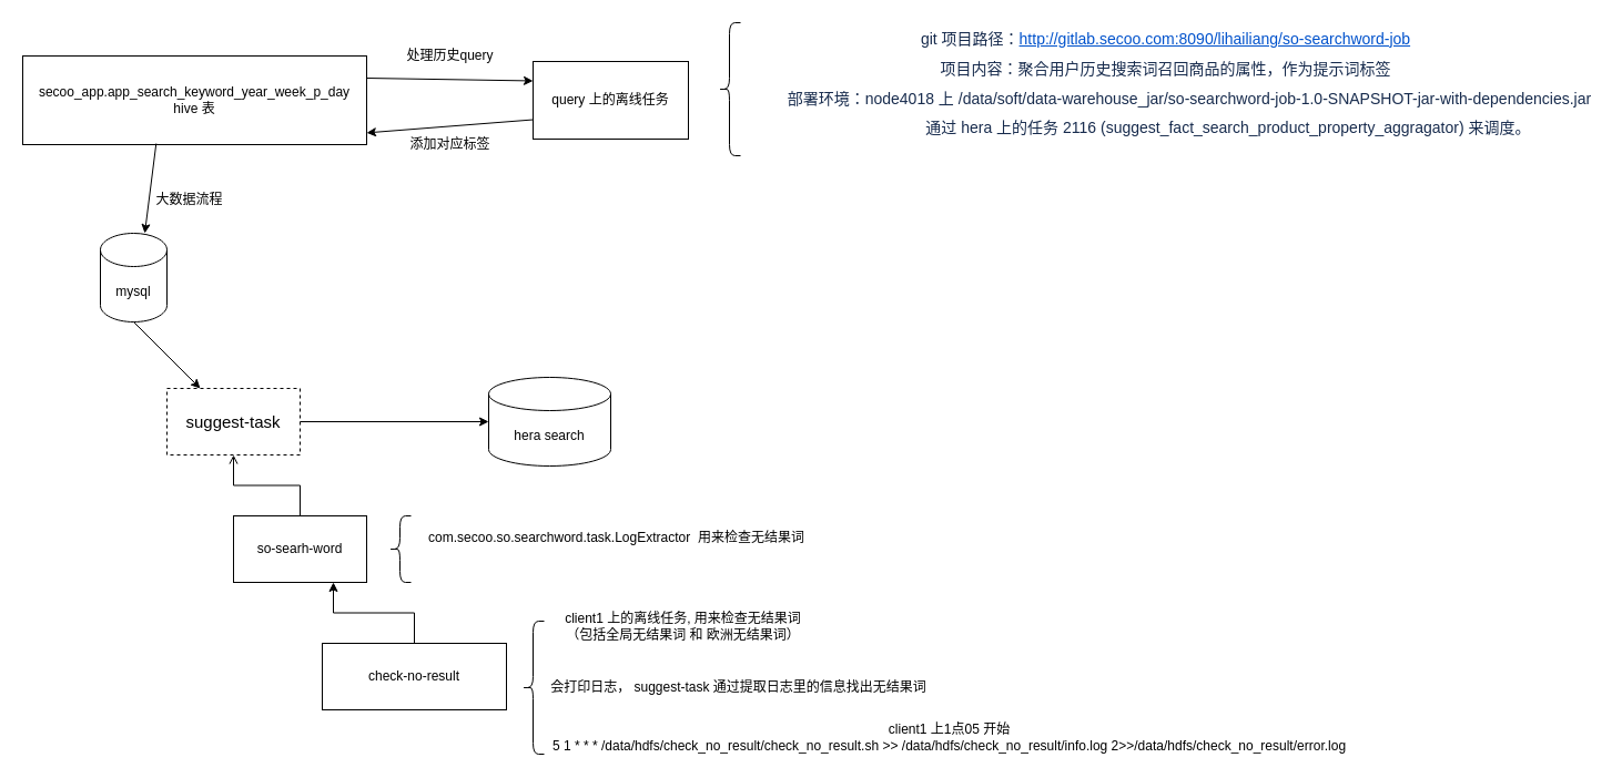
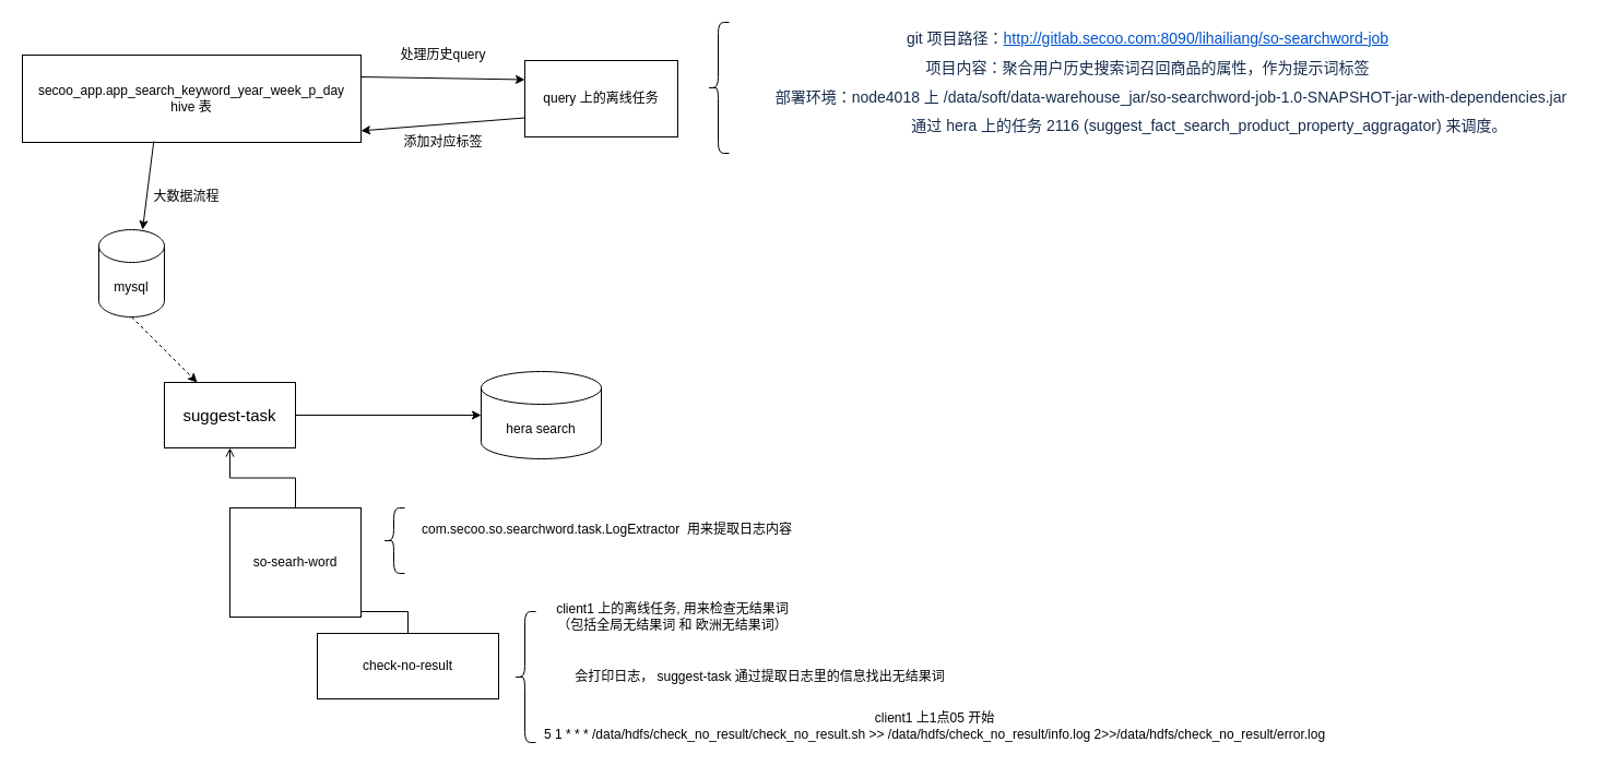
- <mxCell id="14" value="" style="endArrow=classic;html=1;exitX=0.5;exitY=1;exitDx=0;exitDy=0;exitPerimeter=0;entryX=0.25;entryY=0;entryDx=0;entryDy=0;" edge="1" parent="1" source="11" target="13"><mxGeometry width="50" height="50" relative="1" as="geometry"><mxPoint x="120" y="350" as="sourcePoint" /><mxPoint x="170" y="300" as="targetPoint" /></mxGeometry></mxCell>
+ <mxCell id="14" value="" style="endArrow=classic;html=1;exitX=0.5;exitY=1;exitDx=0;exitDy=0;exitPerimeter=0;entryX=0.25;entryY=0;entryDx=0;entryDy=0;dashed=1;" edge="1" parent="1" source="11" target="13"><mxGeometry width="50" height="50" relative="1" as="geometry"><mxPoint x="120" y="350" as="sourcePoint" /><mxPoint x="170" y="300" as="targetPoint" /></mxGeometry></mxCell>
- <mxCell id="13" value="&lt;font style=&quot;font-size: 15px&quot;&gt;suggest-task&lt;/font&gt;" style="rounded=0;whiteSpace=wrap;html=1;dashed=1;" vertex="1" parent="1"><mxGeometry x="150" y="350" width="120" height="60" as="geometry" /></mxCell>
+ <mxCell id="13" value="&lt;font style=&quot;font-size: 15px&quot;&gt;suggest-task&lt;/font&gt;" style="rounded=0;whiteSpace=wrap;html=1;" vertex="1" parent="1"><mxGeometry x="150" y="350" width="120" height="60" as="geometry" /></mxCell>
- <mxCell id="26" value="com.secoo.so.searchword.task.LogExtractor&amp;nbsp; 用来检查无结果词" style="text;html=1;align=center;verticalAlign=middle;resizable=0;points=[];autosize=1;strokeColor=none;" vertex="1" parent="1"><mxGeometry x="380" y="474.5" width="350" height="20" as="geometry" /></mxCell>
+ <mxCell id="26" value="com.secoo.so.searchword.task.LogExtractor&amp;nbsp; 用来提取日志内容" style="text;html=1;align=center;verticalAlign=middle;resizable=0;points=[];autosize=1;strokeColor=none;" vertex="1" parent="1"><mxGeometry x="380" y="474.5" width="350" height="20" as="geometry" /></mxCell>
- <mxCell id="24" value="so-searh-word" style="rounded=0;whiteSpace=wrap;html=1;" vertex="1" parent="1"><mxGeometry x="210" y="465" width="120" height="60" as="geometry" /></mxCell>
+ <mxCell id="24" value="so-searh-word" style="rounded=0;whiteSpace=wrap;html=1;" vertex="1" parent="1"><mxGeometry x="210" y="465" width="120" height="100" as="geometry" /></mxCell>
- <mxCell id="21" value="会打印日志， suggest-task 通过提取日志里的信息找出无结果词" style="text;html=1;align=center;verticalAlign=middle;resizable=0;points=[];autosize=1;strokeColor=none;" vertex="1" parent="1"><mxGeometry x="490" y="610" width="350" height="20" as="geometry" /></mxCell>
+ <mxCell id="21" value="会打印日志， suggest-task 通过提取日志里的信息找出无结果词" style="text;html=1;align=center;verticalAlign=middle;resizable=0;points=[];autosize=1;strokeColor=none;" vertex="1" parent="1"><mxGeometry x="520" y="610" width="350" height="20" as="geometry" /></mxCell>
